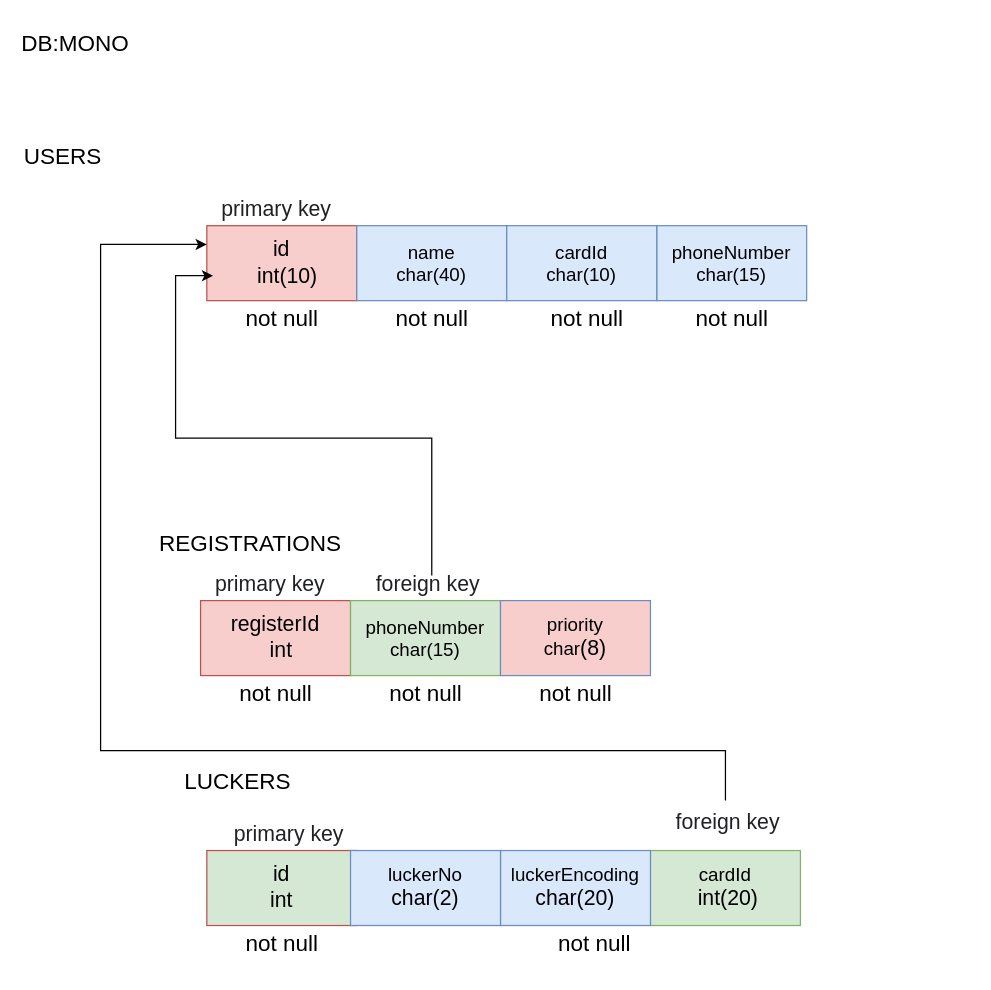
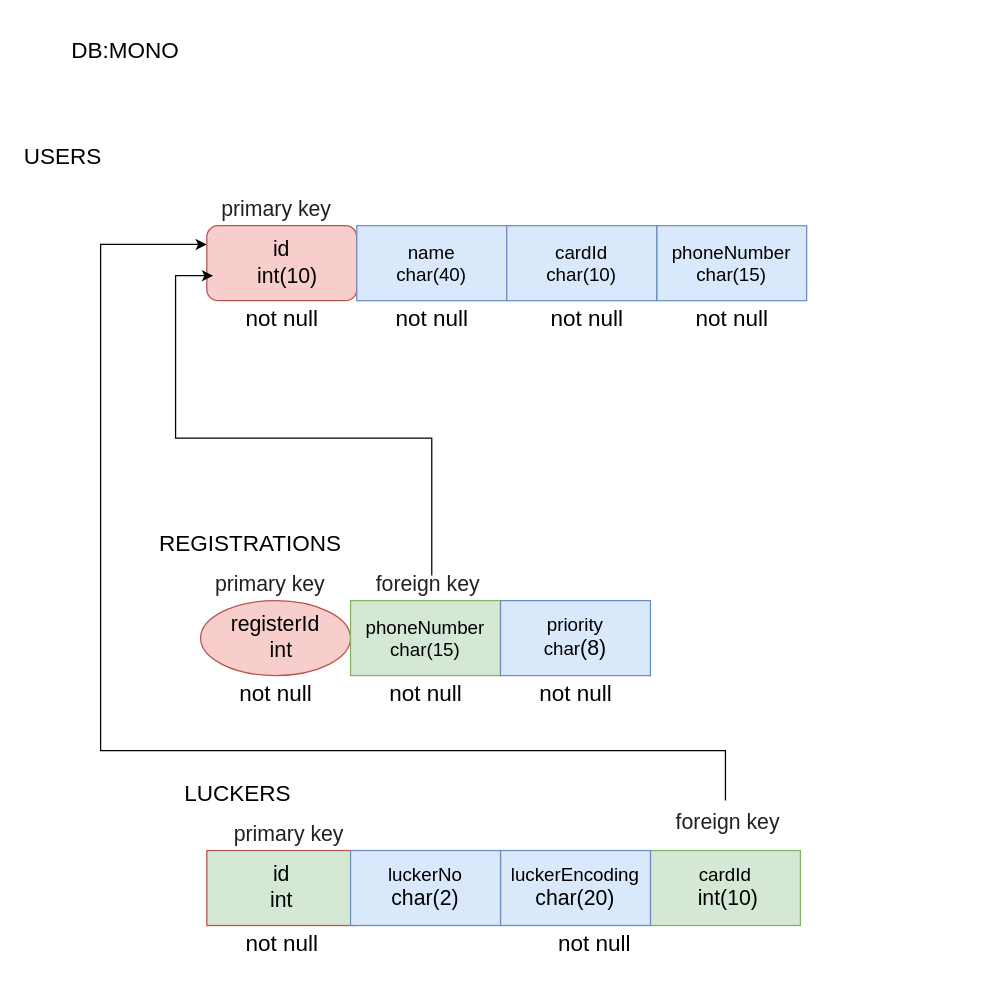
- <mxCell id="19" value="DB:MONO" style="text;html=1;strokeColor=none;fillColor=none;align=center;verticalAlign=middle;whiteSpace=wrap;rounded=0;fontSize=18;fontColor=#000000;" parent="1" vertex="1"><mxGeometry x="30" y="20" width="60" height="30" as="geometry" /></mxCell>
+ <mxCell id="19" value="DB:MONO" style="text;html=1;strokeColor=none;fillColor=none;align=center;verticalAlign=middle;whiteSpace=wrap;rounded=0;fontSize=18;fontColor=#000000;" parent="1" vertex="1"><mxGeometry x="70" y="25" width="60" height="30" as="geometry" /></mxCell>
- <mxCell id="2" value="&lt;span style=&quot;font-size: 17px&quot;&gt;id&lt;br&gt;&amp;nbsp; int(10)&lt;/span&gt;" style="rounded=0;whiteSpace=wrap;html=1;fillColor=#f8cecc;strokeColor=#b85450;" parent="1" vertex="1"><mxGeometry x="165" y="180" width="120" height="60" as="geometry" /></mxCell>
+ <mxCell id="2" value="&lt;span style=&quot;font-size: 17px&quot;&gt;id&lt;br&gt;&amp;nbsp; int(10)&lt;/span&gt;" style="whiteSpace=wrap;html=1;fillColor=#f8cecc;strokeColor=#b85450;rounded=1;" parent="1" vertex="1"><mxGeometry x="165" y="180" width="120" height="60" as="geometry" /></mxCell>
- <mxCell id="20" value="&lt;span style=&quot;font-size: 17px&quot;&gt;registerId&lt;/span&gt;&lt;br style=&quot;font-size: 17px&quot;&gt;&lt;span style=&quot;font-size: 17px&quot;&gt;&amp;nbsp; int&lt;/span&gt;" style="rounded=0;whiteSpace=wrap;html=1;fillColor=#f8cecc;strokeColor=#b85450;" parent="1" vertex="1"><mxGeometry x="160" y="480" width="120" height="60" as="geometry" /></mxCell>
+ <mxCell id="20" value="&lt;span style=&quot;font-size: 17px&quot;&gt;registerId&lt;/span&gt;&lt;br style=&quot;font-size: 17px&quot;&gt;&lt;span style=&quot;font-size: 17px&quot;&gt;&amp;nbsp; int&lt;/span&gt;" style="ellipse;whiteSpace=wrap;html=1;fillColor=#f8cecc;strokeColor=#b85450;" parent="1" vertex="1"><mxGeometry x="160" y="480" width="120" height="60" as="geometry" /></mxCell>
- <mxCell id="27" value="&lt;span style=&quot;font-size: 15px&quot;&gt;priority&lt;br&gt;&lt;/span&gt;&lt;span style=&quot;font-size: 15px&quot;&gt;char&lt;/span&gt;&lt;span style=&quot;font-size: 17px&quot;&gt;(8)&lt;/span&gt;&lt;span style=&quot;font-size: 15px&quot;&gt;&lt;br&gt;&lt;/span&gt;" style="rounded=0;whiteSpace=wrap;html=1;fillColor=#f8cecc;strokeColor=#6c8ebf;" parent="1" vertex="1"><mxGeometry x="400" y="480" width="120" height="60" as="geometry" /></mxCell>
+ <mxCell id="27" value="&lt;span style=&quot;font-size: 15px&quot;&gt;priority&lt;br&gt;&lt;/span&gt;&lt;span style=&quot;font-size: 15px&quot;&gt;char&lt;/span&gt;&lt;span style=&quot;font-size: 17px&quot;&gt;(8)&lt;/span&gt;&lt;span style=&quot;font-size: 15px&quot;&gt;&lt;br&gt;&lt;/span&gt;" style="rounded=0;whiteSpace=wrap;html=1;fillColor=#dae8fc;strokeColor=#6c8ebf;" parent="1" vertex="1"><mxGeometry x="400" y="480" width="120" height="60" as="geometry" /></mxCell>
- <mxCell id="8" value="LUCKERS" style="text;html=1;strokeColor=none;fillColor=none;align=center;verticalAlign=middle;whiteSpace=wrap;rounded=0;fontSize=18;fontColor=#000000;" parent="1" vertex="1"><mxGeometry x="160" y="610" width="60" height="30" as="geometry" /></mxCell>
+ <mxCell id="8" value="LUCKERS" style="text;html=1;strokeColor=none;fillColor=none;align=center;verticalAlign=middle;whiteSpace=wrap;rounded=0;fontSize=18;fontColor=#000000;" parent="1" vertex="1"><mxGeometry x="160" y="620" width="60" height="30" as="geometry" /></mxCell>
- <mxCell id="14" value="&lt;span style=&quot;font-size: 15px&quot;&gt;cardId&lt;/span&gt;&lt;br style=&quot;font-size: 17px&quot;&gt;&lt;span style=&quot;font-size: 17px&quot;&gt;&amp;nbsp;int(20)&lt;/span&gt;" style="rounded=0;whiteSpace=wrap;html=1;fillColor=#d5e8d4;strokeColor=#82b366;" parent="1" vertex="1"><mxGeometry x="520" y="680" width="120" height="60" as="geometry" /></mxCell>
+ <mxCell id="14" value="&lt;span style=&quot;font-size: 15px&quot;&gt;cardId&lt;/span&gt;&lt;br style=&quot;font-size: 17px&quot;&gt;&lt;span style=&quot;font-size: 17px&quot;&gt;&amp;nbsp;int(10)&lt;/span&gt;" style="rounded=0;whiteSpace=wrap;html=1;fillColor=#d5e8d4;strokeColor=#82b366;" parent="1" vertex="1"><mxGeometry x="520" y="680" width="120" height="60" as="geometry" /></mxCell>
